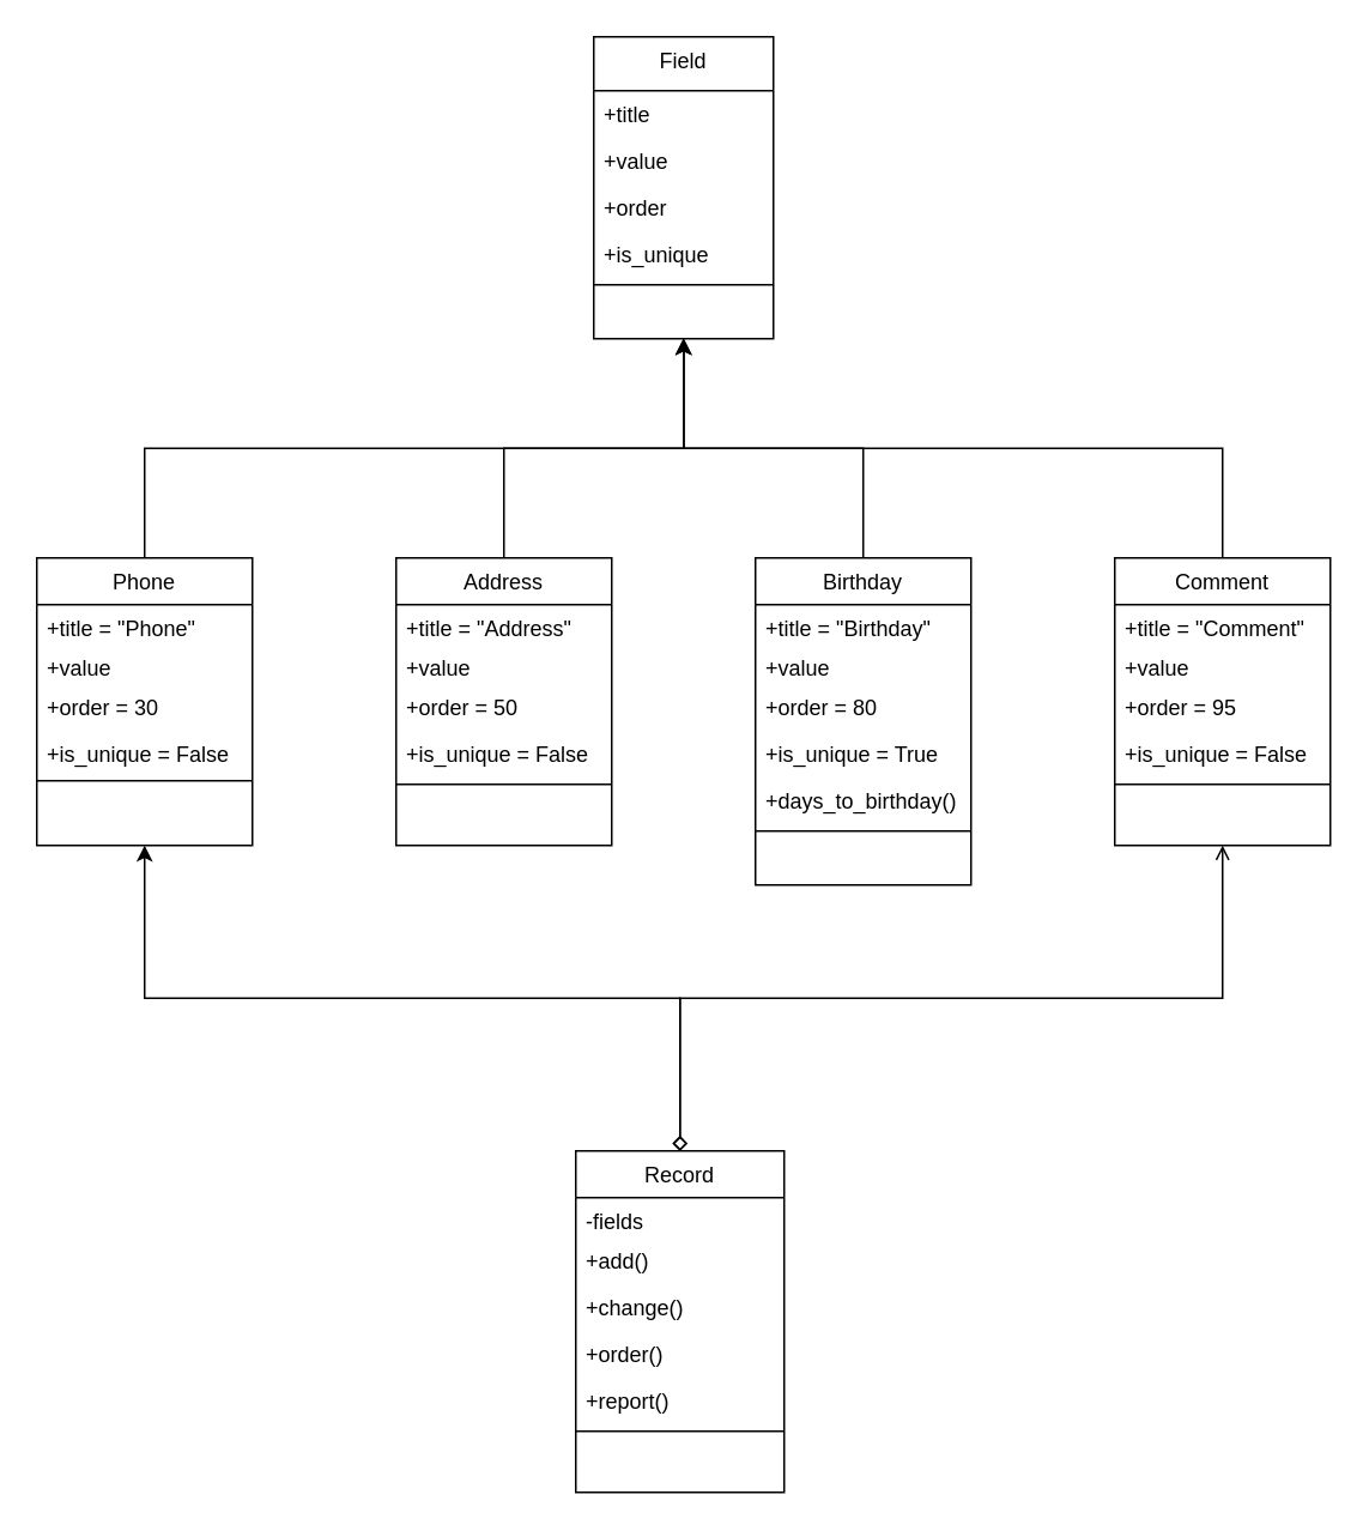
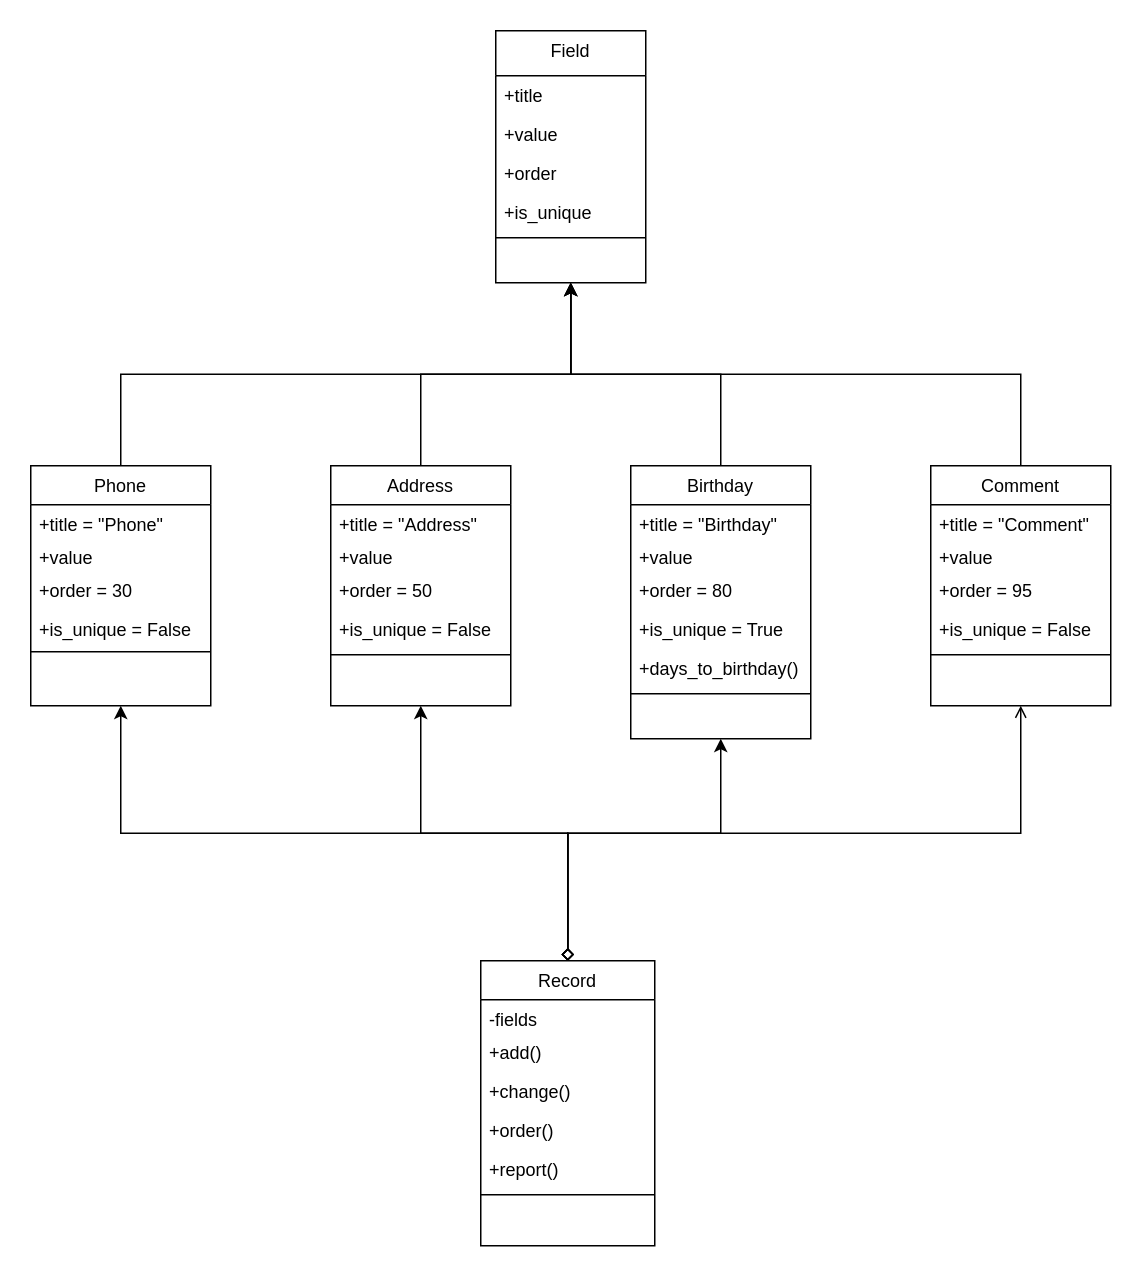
+ <mxCell id="38" style="edgeStyle=orthogonalEdgeStyle;rounded=0;orthogonalLoop=1;jettySize=auto;html=1;exitX=0.5;exitY=0;exitDx=0;exitDy=0;entryX=0.5;entryY=1;entryDx=0;entryDy=0;startArrow=diamond;startFill=0;" edge="1" parent="1" source="41" target="24"><mxGeometry relative="1" as="geometry" /></mxCell>
+ <mxCell id="39" style="edgeStyle=orthogonalEdgeStyle;rounded=0;orthogonalLoop=1;jettySize=auto;html=1;exitX=0.5;exitY=0;exitDx=0;exitDy=0;entryX=0.5;entryY=1;entryDx=0;entryDy=0;startArrow=diamond;startFill=0;" edge="1" parent="1" source="41" target="16"><mxGeometry relative="1" as="geometry"><Array as="points"><mxPoint x="378" y="555" /><mxPoint x="480" y="555" /></Array></mxGeometry></mxCell>
